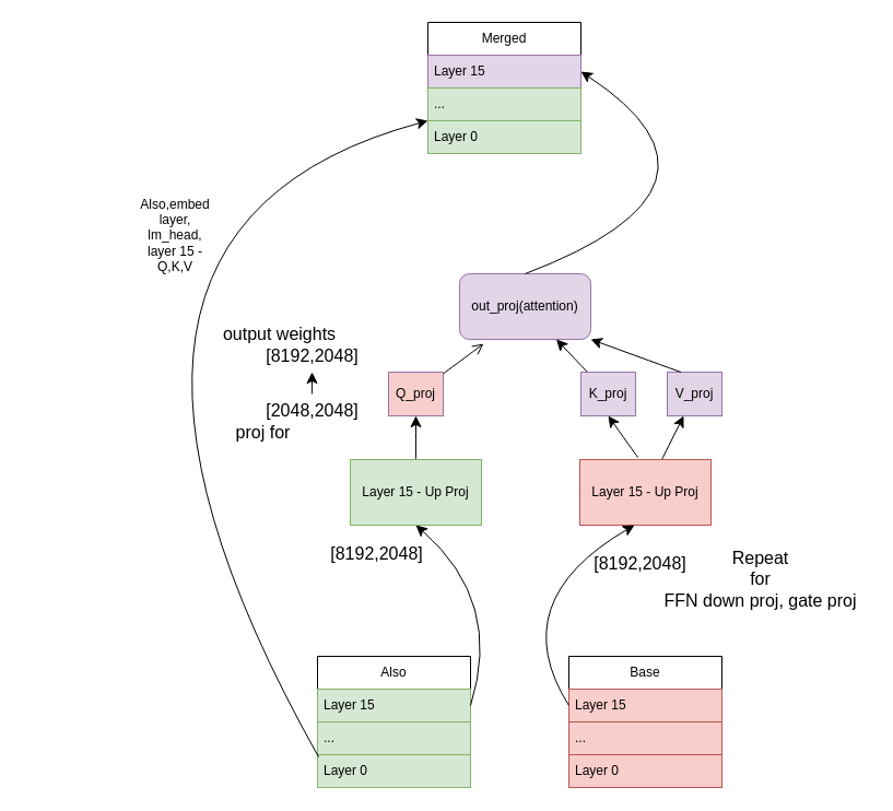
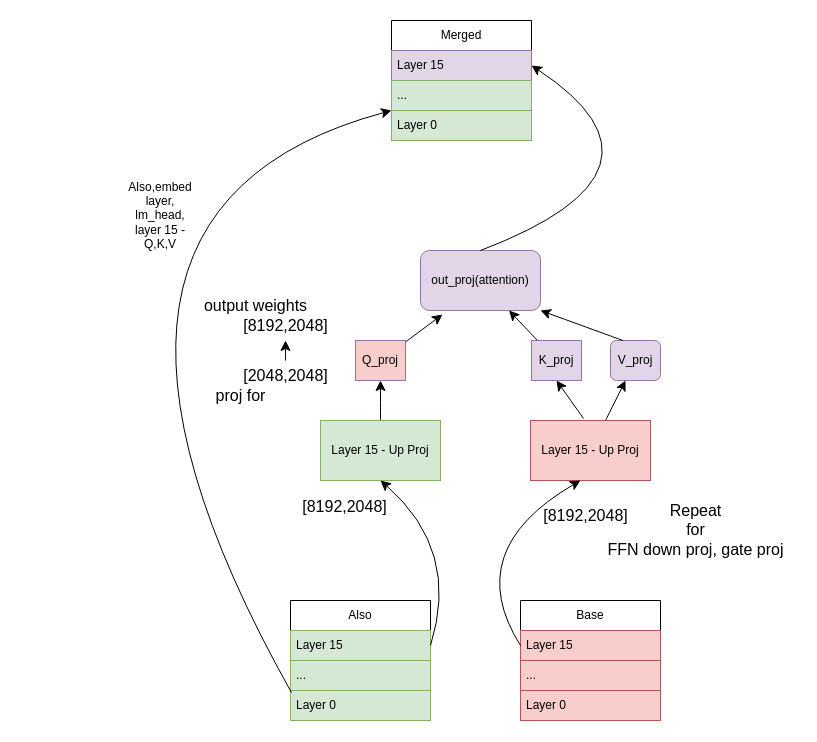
- <mxCell id="22" value="" style="edgeStyle=none;curved=1;rounded=0;orthogonalLoop=1;jettySize=auto;html=1;fontSize=12;startSize=8;endSize=8;entryX=0.183;entryY=1.067;entryDx=0;entryDy=0;entryPerimeter=0;endArrow=open;" edge="1" parent="1" source="23" target="28"><mxGeometry relative="1" as="geometry" /></mxCell>
+ <mxCell id="22" value="" style="edgeStyle=none;curved=1;rounded=0;orthogonalLoop=1;jettySize=auto;html=1;fontSize=12;startSize=8;endSize=8;entryX=0.183;entryY=1.067;entryDx=0;entryDy=0;entryPerimeter=0;" edge="1" parent="1" source="23" target="28"><mxGeometry relative="1" as="geometry" /></mxCell>
- <mxCell id="26" value="V_proj" style="rounded=0;whiteSpace=wrap;html=1;fillColor=#e1d5e7;strokeColor=#9673a6;" vertex="1" parent="1"><mxGeometry x="610" y="340" width="50" height="40" as="geometry" /></mxCell>
+ <mxCell id="26" value="V_proj" style="whiteSpace=wrap;html=1;fillColor=#e1d5e7;strokeColor=#9673a6;rounded=1;" vertex="1" parent="1"><mxGeometry x="610" y="340" width="50" height="40" as="geometry" /></mxCell>
